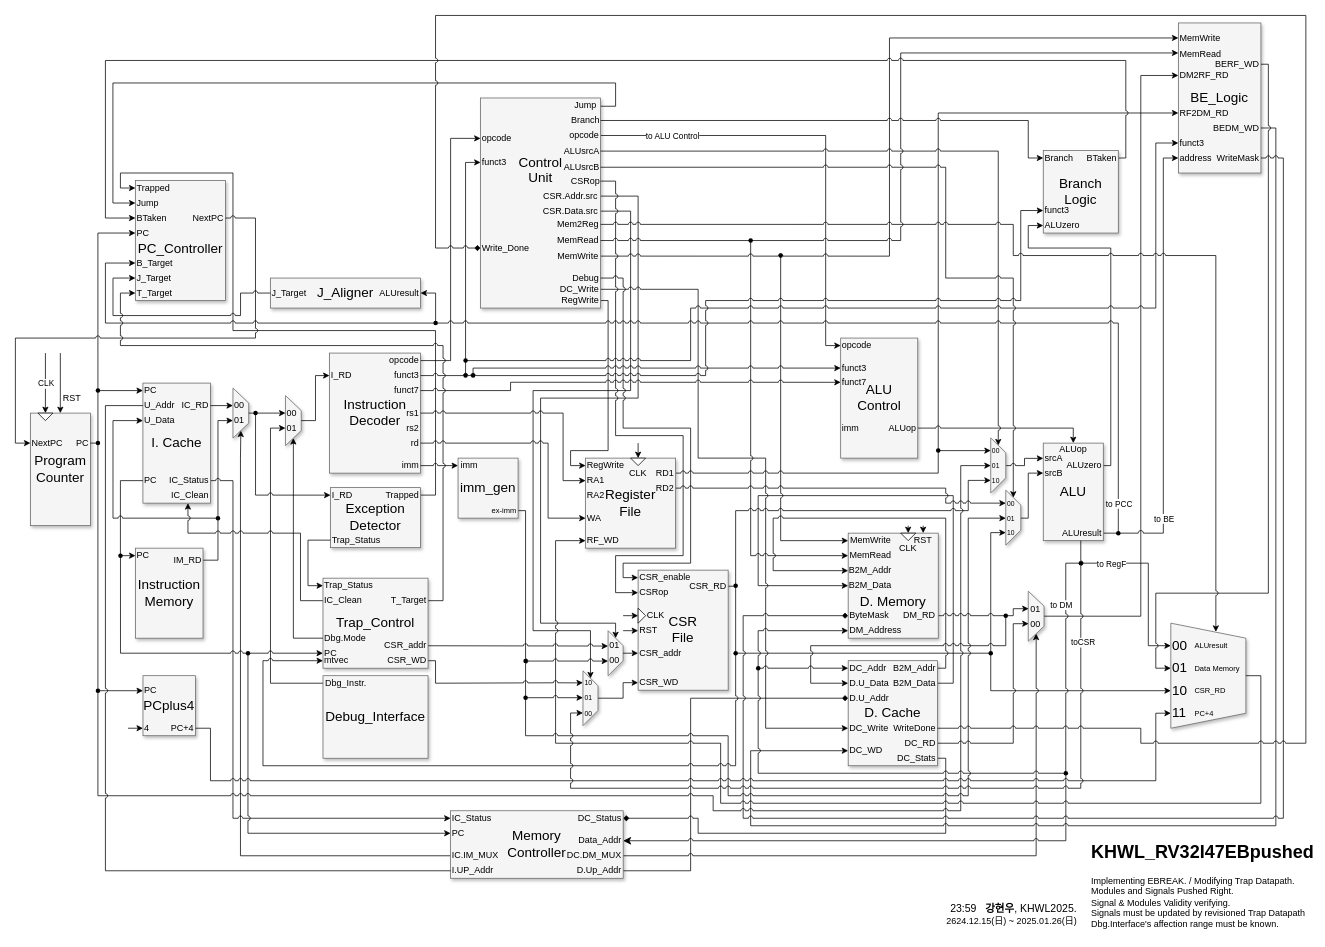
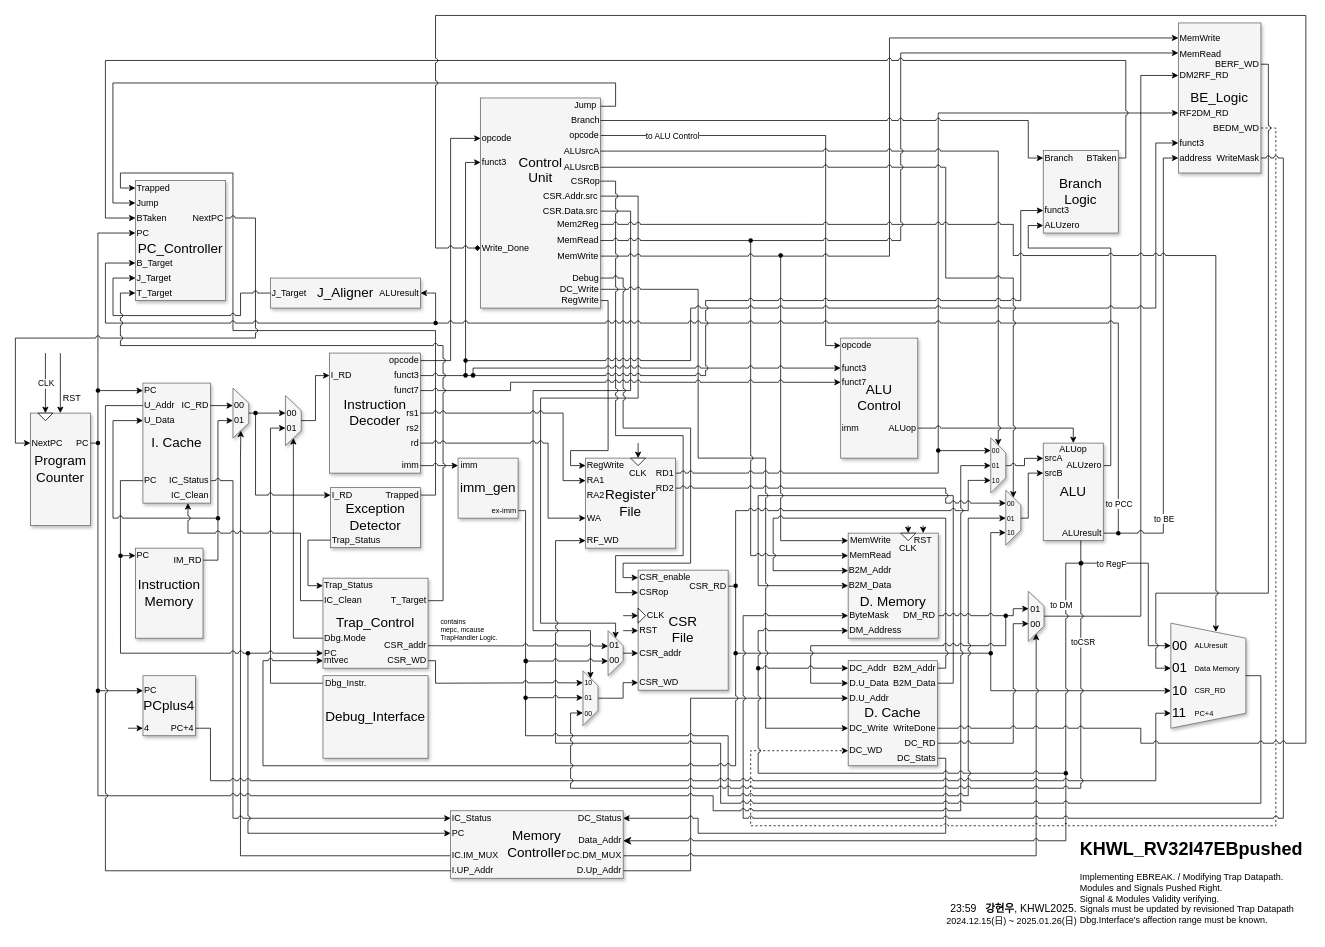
- <mxCell id="95" style="edgeStyle=orthogonalEdgeStyle;rounded=0;orthogonalLoop=1;jettySize=auto;html=1;entryX=0;entryY=0.5;entryDx=0;entryDy=0;exitX=1;exitY=0.5;exitDx=0;exitDy=0;jumpStyle=arc;" parent="1" source="91" target="239" edge="1"><mxGeometry relative="1" as="geometry"><Array as="points"><mxPoint x="1700" y="170" /><mxPoint x="1700" y="1100" /><mxPoint x="1000" y="1100" /><mxPoint x="1000" y="1000" /></Array></mxGeometry></mxCell>
+ <mxCell id="95" style="edgeStyle=orthogonalEdgeStyle;rounded=0;orthogonalLoop=1;jettySize=auto;html=1;entryX=0;entryY=0.5;entryDx=0;entryDy=0;exitX=1;exitY=0.5;exitDx=0;exitDy=0;jumpStyle=arc;dashed=1;" parent="1" source="91" target="239" edge="1"><mxGeometry relative="1" as="geometry"><Array as="points"><mxPoint x="1700" y="170" /><mxPoint x="1700" y="1100" /><mxPoint x="1000" y="1100" /><mxPoint x="1000" y="1000" /></Array></mxGeometry></mxCell>
- <mxCell id="97" style="edgeStyle=orthogonalEdgeStyle;rounded=0;orthogonalLoop=1;jettySize=auto;html=1;entryX=0;entryY=0.5;entryDx=0;entryDy=0;exitX=1;exitY=0.5;exitDx=0;exitDy=0;jumpStyle=arc;endArrow=diamond;" parent="1" source="92" target="279" edge="1"><mxGeometry relative="1" as="geometry"><Array as="points"><mxPoint x="1710" y="210" /><mxPoint x="1710" y="1090" /><mxPoint x="990" y="1090" /><mxPoint x="990" y="820" /></Array></mxGeometry></mxCell>
+ <mxCell id="97" style="edgeStyle=orthogonalEdgeStyle;rounded=0;orthogonalLoop=1;jettySize=auto;html=1;entryX=0;entryY=0.5;entryDx=0;entryDy=0;exitX=1;exitY=0.5;exitDx=0;exitDy=0;jumpStyle=arc;" parent="1" source="92" target="279" edge="1"><mxGeometry relative="1" as="geometry"><Array as="points"><mxPoint x="1710" y="210" /><mxPoint x="1710" y="1090" /><mxPoint x="990" y="1090" /><mxPoint x="990" y="820" /></Array></mxGeometry></mxCell>
+ <mxCell id="347" value="&lt;font style=&quot;font-size: 9px;&quot;&gt;contains&amp;nbsp;&lt;/font&gt;&lt;div&gt;&lt;font style=&quot;font-size: 9px;&quot;&gt;mepc, mcause&lt;/font&gt;&lt;/div&gt;&lt;div&gt;&lt;font style=&quot;font-size: 9px;&quot;&gt;TrapHandler Logic.&lt;/font&gt;&lt;/div&gt;" style="text;html=1;align=left;verticalAlign=middle;whiteSpace=wrap;rounded=0;fontSize=4;" parent="1" vertex="1"><mxGeometry x="585.02" y="824.32" width="90" height="30" as="geometry" /></mxCell>
- <mxCell id="20" style="edgeStyle=orthogonalEdgeStyle;rounded=0;orthogonalLoop=1;jettySize=auto;html=1;entryX=0;entryY=0.5;entryDx=0;entryDy=0;endArrow=diamond;" parent="1" source="159" target="235" edge="1"><mxGeometry relative="1" as="geometry"><Array as="points"><mxPoint x="920" y="1160" /><mxPoint x="920" y="930" /></Array></mxGeometry></mxCell>
+ <mxCell id="20" style="edgeStyle=orthogonalEdgeStyle;rounded=0;orthogonalLoop=1;jettySize=auto;html=1;entryX=0;entryY=0.5;entryDx=0;entryDy=0;" parent="1" source="159" target="235" edge="1"><mxGeometry relative="1" as="geometry"><Array as="points"><mxPoint x="920" y="1160" /><mxPoint x="920" y="930" /></Array></mxGeometry></mxCell>
- <mxCell id="23" style="edgeStyle=orthogonalEdgeStyle;rounded=0;orthogonalLoop=1;jettySize=auto;html=1;entryX=1;entryY=0.5;entryDx=0;entryDy=0;jumpStyle=arc;exitX=1;exitY=0.5;exitDx=0;exitDy=0;endArrow=diamond;" parent="1" source="238" target="157" edge="1"><mxGeometry relative="1" as="geometry"><Array as="points"><mxPoint x="1260" y="1010" /><mxPoint x="1260" y="1110" /><mxPoint x="930" y="1110" /><mxPoint x="930" y="1090" /></Array></mxGeometry></mxCell>
+ <mxCell id="23" style="edgeStyle=orthogonalEdgeStyle;rounded=0;orthogonalLoop=1;jettySize=auto;html=1;entryX=1;entryY=0.5;entryDx=0;entryDy=0;jumpStyle=arc;exitX=1;exitY=0.5;exitDx=0;exitDy=0;" parent="1" source="238" target="157" edge="1"><mxGeometry relative="1" as="geometry"><Array as="points"><mxPoint x="1260" y="1010" /><mxPoint x="1260" y="1110" /><mxPoint x="930" y="1110" /><mxPoint x="930" y="1090" /></Array></mxGeometry></mxCell>
- <mxCell id="45" value="&lt;h1 style=&quot;margin-top: 0px;&quot;&gt;KHWL_RV32I47EBpushed&lt;/h1&gt;&lt;p&gt;&lt;span style=&quot;background-color: transparent;&quot;&gt;Implementing EBREAK. / Modifying Trap Datapath.&lt;/span&gt;&lt;span style=&quot;background-color: transparent;&quot;&gt;&lt;br&gt;&lt;/span&gt;Modules and Signals Pushed Right.&lt;br&gt;Signal &amp;amp; Modules Validity verifying.&amp;nbsp;&lt;br&gt;Signals must be updated by revisioned Trap Datapath&lt;br&gt;Dbg.Interface's affection range must be known.&lt;/p&gt;&lt;p&gt;&lt;/p&gt;&lt;p&gt;&lt;/p&gt;" style="text;html=1;whiteSpace=wrap;overflow=hidden;rounded=0;" parent="1" vertex="1"><mxGeometry x="1452.03" y="1115" width="305.98" height="130" as="geometry" /></mxCell>
+ <mxCell id="45" value="&lt;h1 style=&quot;margin-top: 0px;&quot;&gt;KHWL_RV32I47EBpushed&lt;/h1&gt;&lt;p&gt;&lt;span style=&quot;background-color: transparent;&quot;&gt;Implementing EBREAK. / Modifying Trap Datapath.&lt;/span&gt;&lt;span style=&quot;background-color: transparent;&quot;&gt;&lt;br&gt;&lt;/span&gt;Modules and Signals Pushed Right.&lt;br&gt;Signal &amp;amp; Modules Validity verifying.&amp;nbsp;&lt;br&gt;Signals must be updated by revisioned Trap Datapath&lt;br&gt;Dbg.Interface's affection range must be known.&lt;/p&gt;&lt;p&gt;&lt;/p&gt;&lt;p&gt;&lt;/p&gt;" style="text;html=1;whiteSpace=wrap;overflow=hidden;rounded=0;" parent="1" vertex="1"><mxGeometry x="1437.03" y="1110" width="305.98" height="130" as="geometry" /></mxCell>
- <mxCell id="46" value="&lt;div style=&quot;&quot;&gt;&lt;span style=&quot;font-size: 14px; background-color: transparent;&quot;&gt;23:59&lt;/span&gt;&lt;b style=&quot;font-size: 14px; background-color: transparent;&quot;&gt;&amp;nbsp; &amp;nbsp;강현우&lt;/b&gt;&lt;span style=&quot;font-size: 14px; background-color: transparent;&quot;&gt;, KHWL2025.&lt;/span&gt;&lt;/div&gt;&lt;span style=&quot;&quot;&gt;&lt;div style=&quot;&quot;&gt;&lt;span style=&quot;background-color: transparent;&quot;&gt;2624.12.15(日) ~ 2025.01.26(日)&lt;/span&gt;&lt;/div&gt;&lt;/span&gt;" style="text;html=1;align=right;verticalAlign=middle;whiteSpace=wrap;rounded=0;" parent="1" vertex="1"><mxGeometry x="1257.09" y="1200" width="179.94" height="35" as="geometry" /></mxCell>
+ <mxCell id="46" value="&lt;div style=&quot;&quot;&gt;&lt;span style=&quot;font-size: 14px; background-color: transparent;&quot;&gt;23:59&lt;/span&gt;&lt;b style=&quot;font-size: 14px; background-color: transparent;&quot;&gt;&amp;nbsp; &amp;nbsp;강현우&lt;/b&gt;&lt;span style=&quot;font-size: 14px; background-color: transparent;&quot;&gt;, KHWL2025.&lt;/span&gt;&lt;/div&gt;&lt;span style=&quot;&quot;&gt;&lt;div style=&quot;&quot;&gt;&lt;span style=&quot;background-color: transparent;&quot;&gt;2024.12.15(日) ~ 2025.01.26(日)&lt;/span&gt;&lt;/div&gt;&lt;/span&gt;" style="text;html=1;align=right;verticalAlign=middle;whiteSpace=wrap;rounded=0;" parent="1" vertex="1"><mxGeometry x="1257.09" y="1200" width="179.94" height="35" as="geometry" /></mxCell>
